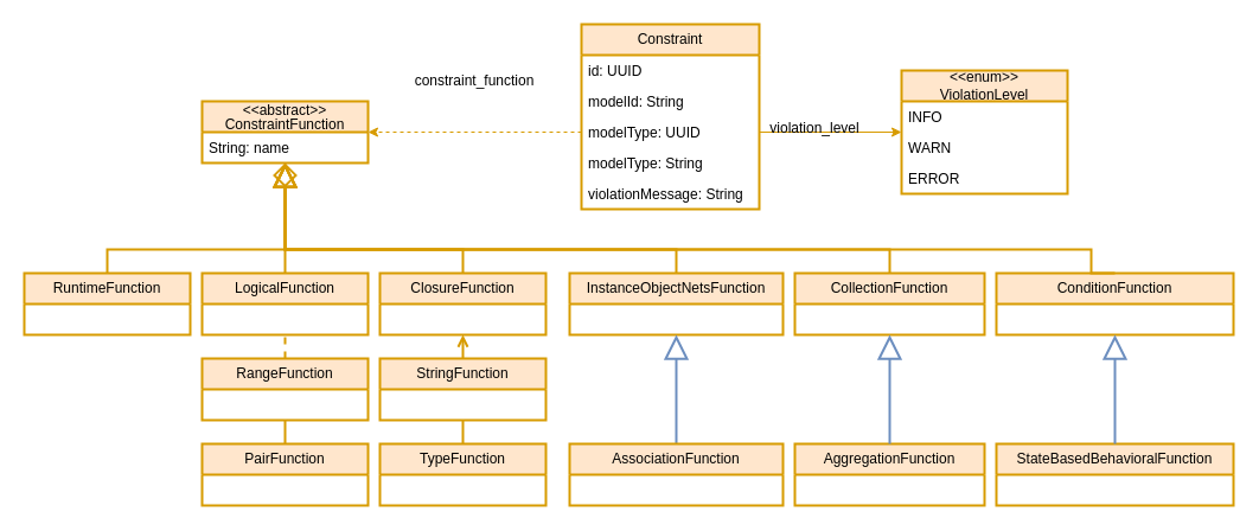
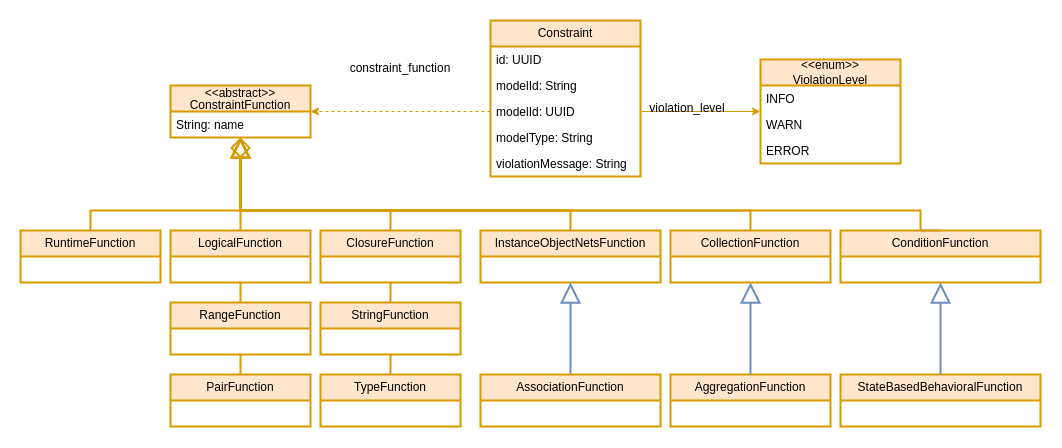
- <mxCell id="5" value="modelType: UUID" style="text;strokeColor=none;fillColor=none;align=left;verticalAlign=top;spacingLeft=4;spacingRight=4;overflow=hidden;rotatable=0;points=[[0,0.5],[1,0.5]];portConstraint=eastwest;whiteSpace=wrap;html=1;" vertex="1" parent="2"><mxGeometry y="78" width="150" height="26" as="geometry" /></mxCell>
+ <mxCell id="5" value="modelId: UUID" style="text;strokeColor=none;fillColor=none;align=left;verticalAlign=top;spacingLeft=4;spacingRight=4;overflow=hidden;rotatable=0;points=[[0,0.5],[1,0.5]];portConstraint=eastwest;whiteSpace=wrap;html=1;" vertex="1" parent="2"><mxGeometry y="78" width="150" height="26" as="geometry" /></mxCell>
- <mxCell id="46" value="" style="endArrow=open;html=1;rounded=0;strokeWidth=2;fillColor=#ffe6cc;strokeColor=#d79b00;" edge="1" parent="1" source="24" target="22"><mxGeometry width="50" height="50" relative="1" as="geometry"><mxPoint x="260" y="322" as="sourcePoint" /><mxPoint x="260" y="302" as="targetPoint" /></mxGeometry></mxCell>
+ <mxCell id="46" value="" style="endArrow=none;html=1;rounded=0;strokeWidth=2;fillColor=#ffe6cc;strokeColor=#d79b00;" edge="1" parent="1" source="24" target="22"><mxGeometry width="50" height="50" relative="1" as="geometry"><mxPoint x="260" y="322" as="sourcePoint" /><mxPoint x="260" y="302" as="targetPoint" /></mxGeometry></mxCell>
- <mxCell id="44" value="" style="endArrow=none;html=1;rounded=0;strokeWidth=2;fillColor=#ffe6cc;strokeColor=#d79b00;dashed=1;" edge="1" parent="1" source="18" target="33"><mxGeometry width="50" height="50" relative="1" as="geometry"><mxPoint x="490" y="320" as="sourcePoint" /><mxPoint x="540" y="270" as="targetPoint" /></mxGeometry></mxCell>
+ <mxCell id="44" value="" style="endArrow=none;html=1;rounded=0;strokeWidth=2;fillColor=#ffe6cc;strokeColor=#d79b00;" edge="1" parent="1" source="18" target="33"><mxGeometry width="50" height="50" relative="1" as="geometry"><mxPoint x="490" y="320" as="sourcePoint" /><mxPoint x="540" y="270" as="targetPoint" /></mxGeometry></mxCell>
